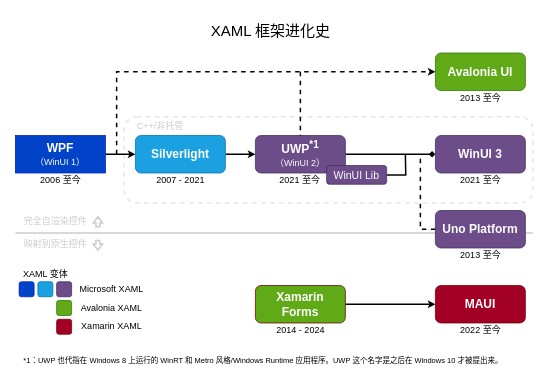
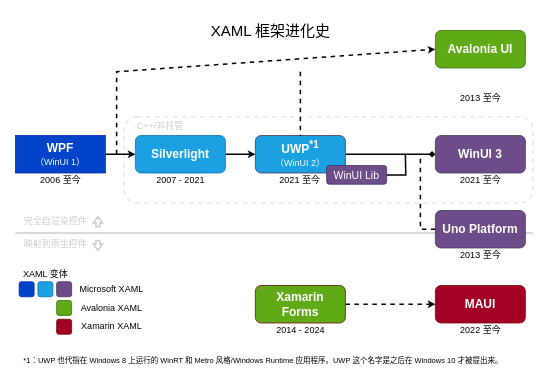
- <mxCell id="11" value="&lt;font style=&quot;font-size: 16px;&quot;&gt;&lt;b&gt;Avalonia UI&lt;/b&gt;&lt;/font&gt;" style="rounded=1;whiteSpace=wrap;html=1;fontSize=14;fillColor=#60a917;strokeColor=#2D7600;fontColor=#ffffff;shadow=0;" vertex="1" parent="1"><mxGeometry x="580" y="70" width="120" height="50" as="geometry" /></mxCell>
+ <mxCell id="11" value="&lt;font style=&quot;font-size: 16px;&quot;&gt;&lt;b&gt;Avalonia UI&lt;/b&gt;&lt;/font&gt;" style="rounded=1;whiteSpace=wrap;html=1;fontSize=14;fillColor=#60a917;strokeColor=#2D7600;fontColor=#ffffff;shadow=0;" vertex="1" parent="1"><mxGeometry x="580" y="40" width="120" height="50" as="geometry" /></mxCell>
- <mxCell id="10" value="&lt;font style=&quot;font-size: 16px;&quot;&gt;&lt;b&gt;UWP&lt;sup&gt;*1&lt;/sup&gt;&lt;/b&gt;&lt;/font&gt;&lt;br&gt;&lt;font style=&quot;font-size: 12px;&quot;&gt;（WinUI 2）&lt;/font&gt;" style="rounded=1;whiteSpace=wrap;html=1;fontSize=14;fillColor=#6C4D8A;strokeColor=#432D57;fontColor=#ffffff;" vertex="1" parent="1"><mxGeometry x="340" y="180" width="120" height="50" as="geometry" /></mxCell>
+ <mxCell id="10" value="&lt;font style=&quot;font-size: 16px;&quot;&gt;&lt;b&gt;UWP&lt;sup&gt;*1&lt;/sup&gt;&lt;/b&gt;&lt;/font&gt;&lt;br&gt;&lt;font style=&quot;font-size: 12px;&quot;&gt;（WinUI 2）&lt;/font&gt;" style="rounded=1;whiteSpace=wrap;html=1;fontSize=14;fillColor=#1ba1e2;strokeColor=#432D57;fontColor=#ffffff;" vertex="1" parent="1"><mxGeometry x="340" y="180" width="120" height="50" as="geometry" /></mxCell>
- <mxCell id="12" style="edgeStyle=orthogonalEdgeStyle;rounded=0;orthogonalLoop=1;jettySize=auto;html=1;entryX=0;entryY=0.5;entryDx=0;entryDy=0;strokeWidth=2;fontSize=14;endArrow=classic;endFill=1;startSize=4;endSize=4;" edge="1" parent="1" source="13" target="16"><mxGeometry relative="1" as="geometry" /></mxCell>
+ <mxCell id="12" style="edgeStyle=orthogonalEdgeStyle;rounded=0;orthogonalLoop=1;jettySize=auto;html=1;entryX=0;entryY=0.5;entryDx=0;entryDy=0;strokeWidth=2;fontSize=14;endArrow=classic;endFill=1;startSize=4;endSize=4;dashed=1;" edge="1" parent="1" source="13" target="16"><mxGeometry relative="1" as="geometry" /></mxCell>
